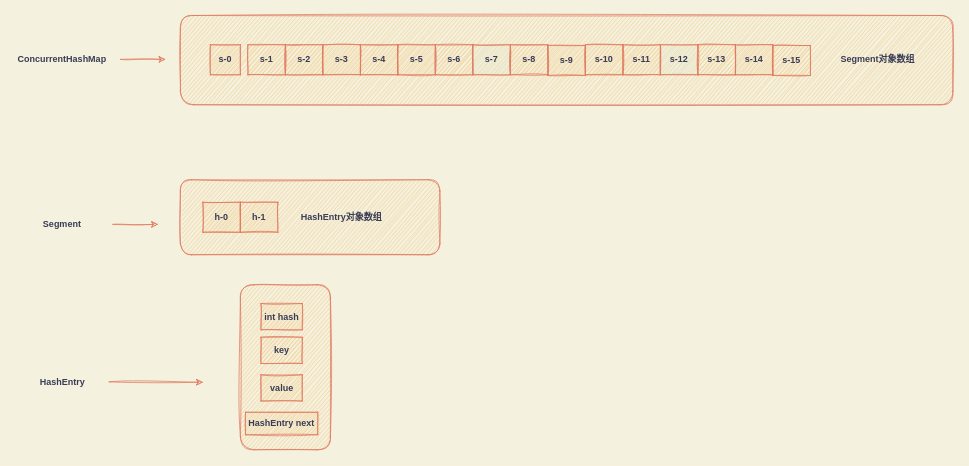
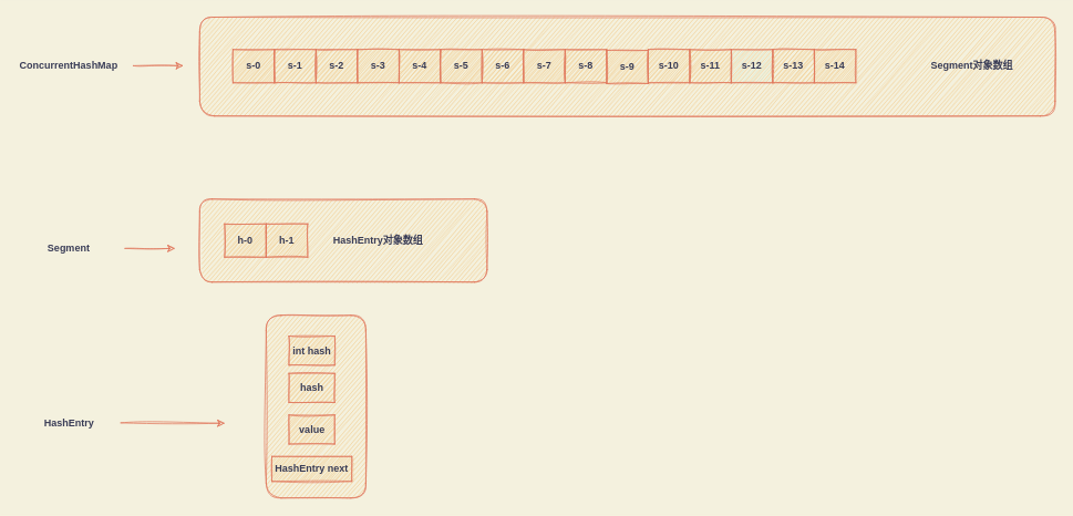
- <mxCell id="4" value="s-0" style="rounded=0;whiteSpace=wrap;html=1;sketch=1;strokeColor=#E07A5F;fillColor=#F2CC8F;fontColor=#393C56;fontStyle=1" vertex="1" parent="1"><mxGeometry x="280" y="59" width="40" height="40" as="geometry" /></mxCell>
+ <mxCell id="4" value="s-0" style="rounded=0;whiteSpace=wrap;html=1;sketch=1;strokeColor=#E07A5F;fillColor=#F2CC8F;fontColor=#393C56;fontStyle=1" vertex="1" parent="1"><mxGeometry x="280" y="59" width="50" height="40" as="geometry" /></mxCell>
- <mxCell id="11" value="s-7" style="rounded=0;whiteSpace=wrap;html=1;sketch=1;strokeColor=#E07A5F;fillColor=#d5e8d4;fontColor=#393C56;fontStyle=1;" vertex="1" parent="1"><mxGeometry x="630" y="59" width="50" height="40" as="geometry" /></mxCell>
+ <mxCell id="11" value="s-7" style="rounded=0;whiteSpace=wrap;html=1;sketch=1;strokeColor=#E07A5F;fillColor=#F2CC8F;fontColor=#393C56;fontStyle=1" vertex="1" parent="1"><mxGeometry x="630" y="59" width="50" height="40" as="geometry" /></mxCell>
- <mxCell id="20" value="s-15" style="rounded=0;whiteSpace=wrap;html=1;sketch=1;strokeColor=#E07A5F;fillColor=#F2CC8F;fontColor=#393C56;fontStyle=1" vertex="1" parent="1"><mxGeometry x="1030" y="60" width="50" height="40" as="geometry" /></mxCell>
- <mxCell id="30" value="key" style="rounded=0;whiteSpace=wrap;html=1;sketch=1;strokeColor=#E07A5F;fillColor=#F2CC8F;fontColor=#393C56;fontStyle=1" vertex="1" parent="1"><mxGeometry x="347.5" y="449" width="55" height="35" as="geometry" /></mxCell>
+ <mxCell id="30" value="hash" style="rounded=0;whiteSpace=wrap;html=1;sketch=1;strokeColor=#E07A5F;fillColor=#F2CC8F;fontColor=#393C56;fontStyle=1" vertex="1" parent="1"><mxGeometry x="347.5" y="449" width="55" height="35" as="geometry" /></mxCell>
